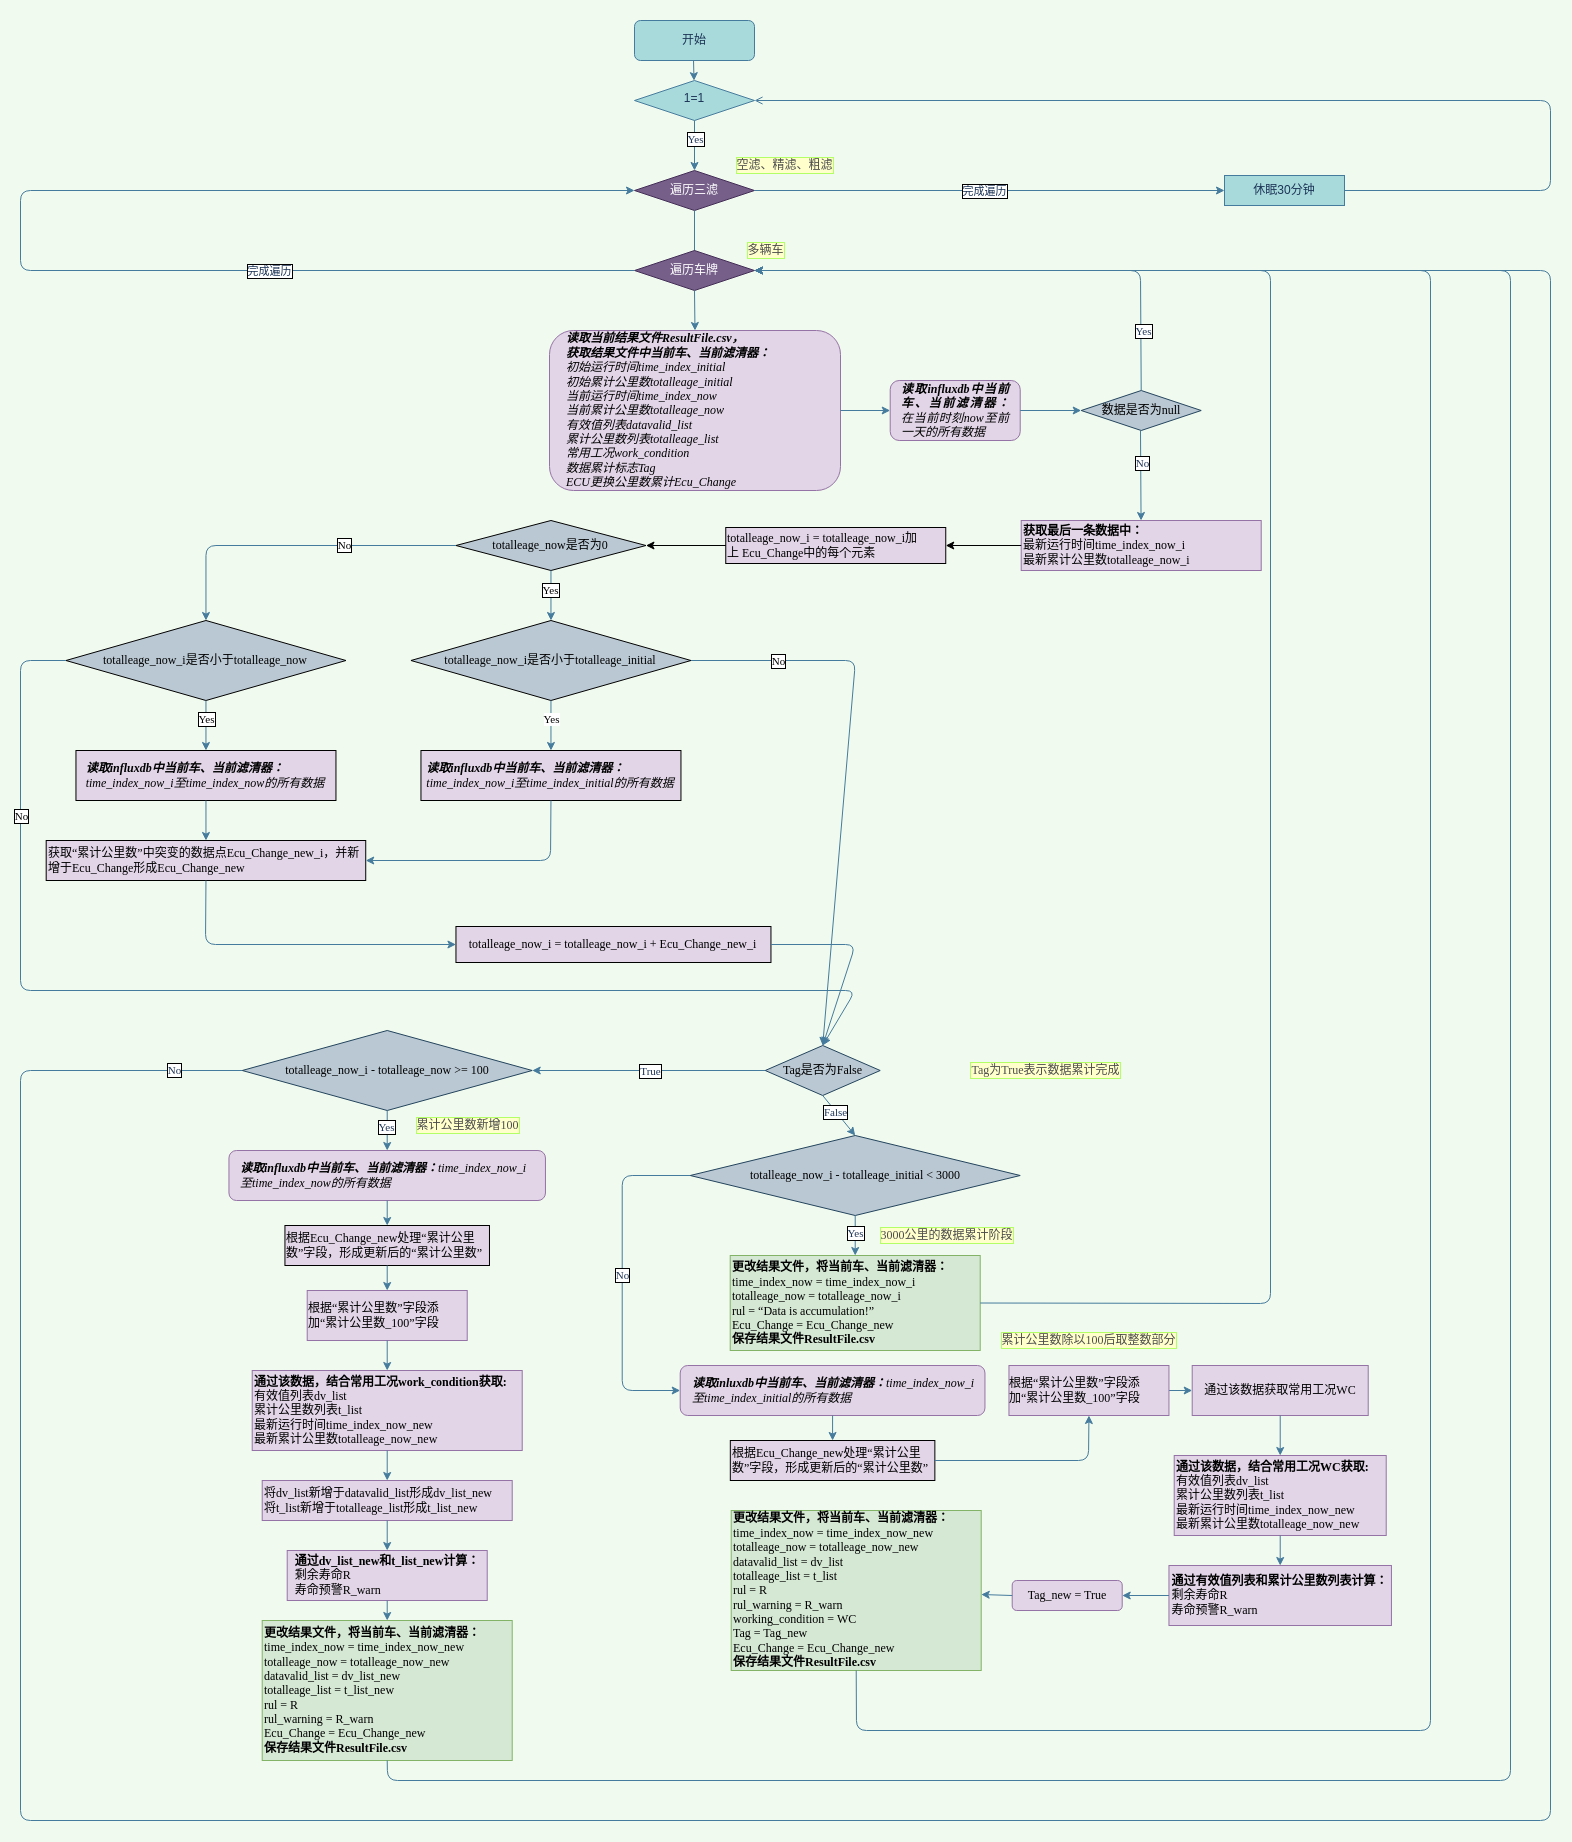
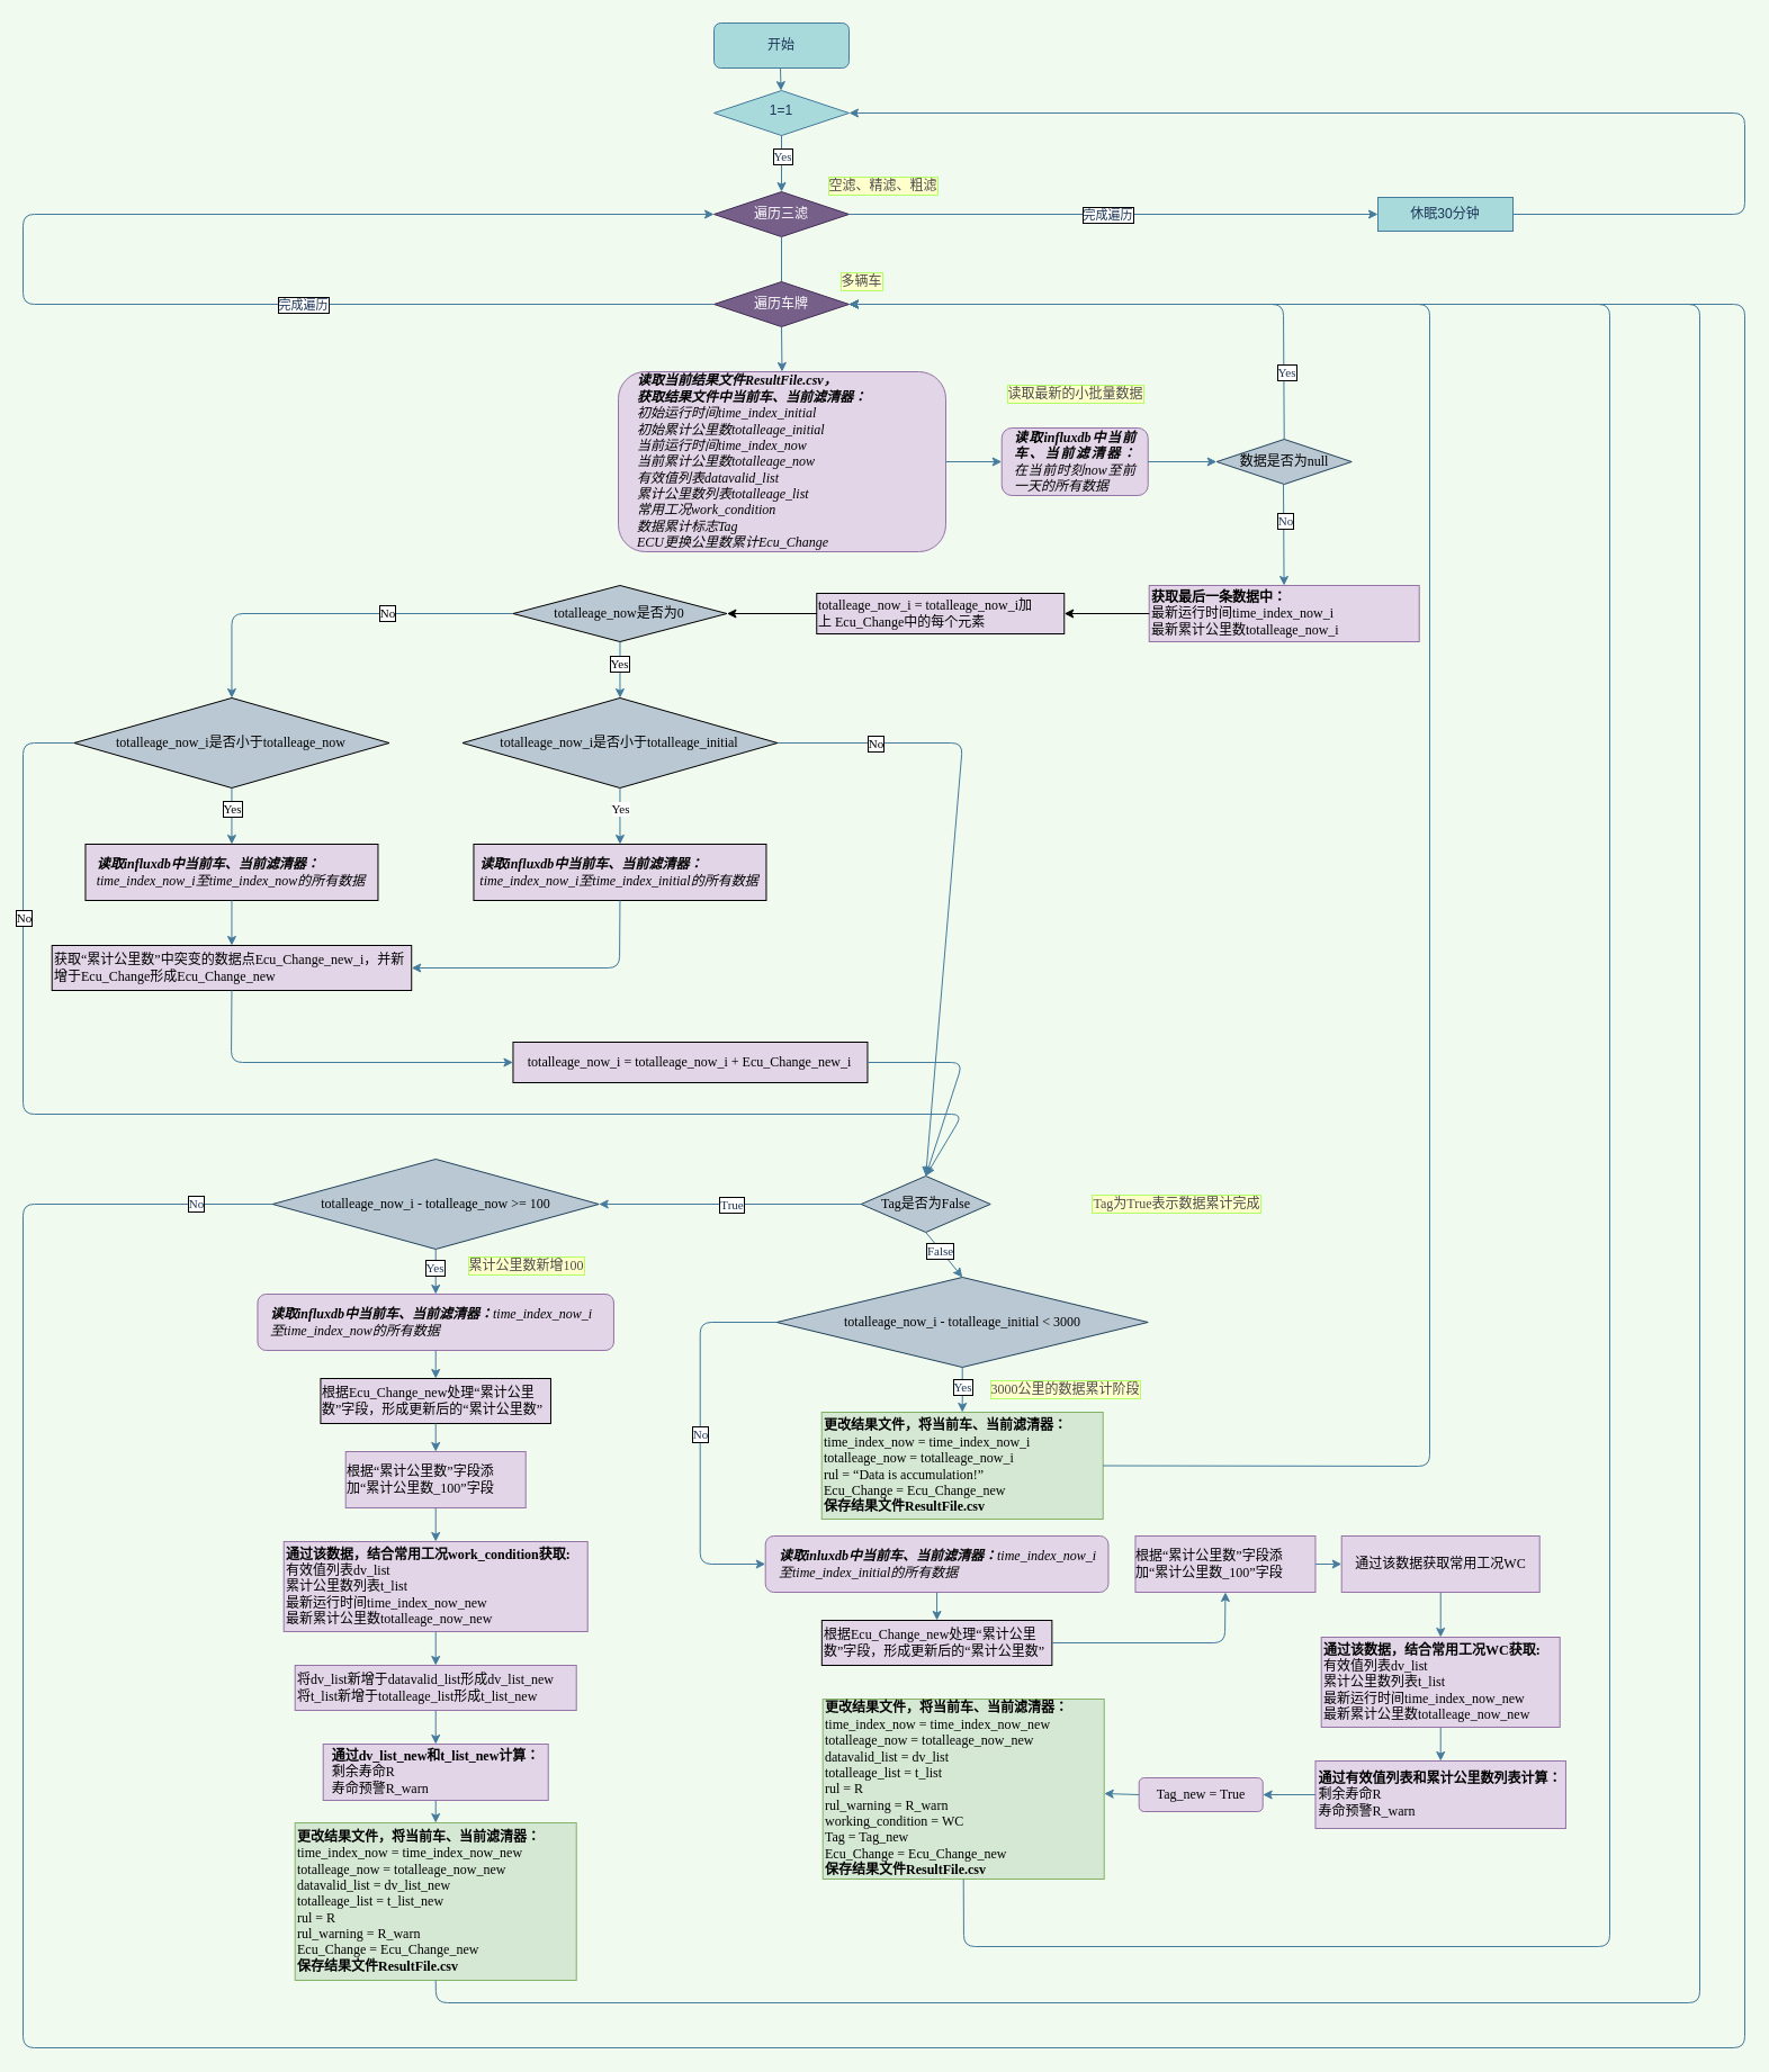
- <mxCell id="5" value="" style="endArrow=open;html=1;rounded=1;sketch=0;fontColor=#1D3557;strokeColor=#457B9D;fillColor=#A8DADC;curved=0;entryX=1;entryY=0.5;entryDx=0;entryDy=0;exitX=1;exitY=0.5;exitDx=0;exitDy=0;" parent="1" source="4" target="3" edge="1"><mxGeometry width="50" height="50" relative="1" as="geometry"><mxPoint x="754" y="370" as="sourcePoint" /><mxPoint x="804" y="320" as="targetPoint" /><Array as="points"><mxPoint x="1550" y="190" /><mxPoint x="1550" y="100" /></Array></mxGeometry></mxCell>
+ <mxCell id="5" value="" style="endArrow=classic;html=1;rounded=1;sketch=0;fontColor=#1D3557;strokeColor=#457B9D;fillColor=#A8DADC;curved=0;entryX=1;entryY=0.5;entryDx=0;entryDy=0;exitX=1;exitY=0.5;exitDx=0;exitDy=0;" parent="1" source="4" target="3" edge="1"><mxGeometry width="50" height="50" relative="1" as="geometry"><mxPoint x="754" y="370" as="sourcePoint" /><mxPoint x="804" y="320" as="targetPoint" /><Array as="points"><mxPoint x="1550" y="190" /><mxPoint x="1550" y="100" /></Array></mxGeometry></mxCell>
+ <mxCell id="70" value="读取最新的小批量数据" style="text;html=1;align=center;verticalAlign=middle;resizable=0;points=[];autosize=1;strokeColor=none;fillColor=none;fontFamily=Times New Roman;fontColor=#4D4D4D;fontStyle=0;labelBackgroundColor=#FFFFCC;labelBorderColor=#B3FF66;spacingRight=10;spacingLeft=10;spacing=2;" parent="1" vertex="1"><mxGeometry x="874.71" y="340" width="160" height="20" as="geometry" /></mxCell>
- <mxCell id="74" value="累计公里数除以100后取整数部分" style="text;html=1;align=center;verticalAlign=middle;resizable=0;points=[];autosize=1;strokeColor=none;fillColor=none;fontFamily=Times New Roman;fontColor=#4D4D4D;fontStyle=0;labelBackgroundColor=#FFFFCC;labelBorderColor=#B3FF66;" parent="1" vertex="1"><mxGeometry x="993.46" y="1330" width="190" height="20" as="geometry" /></mxCell>
